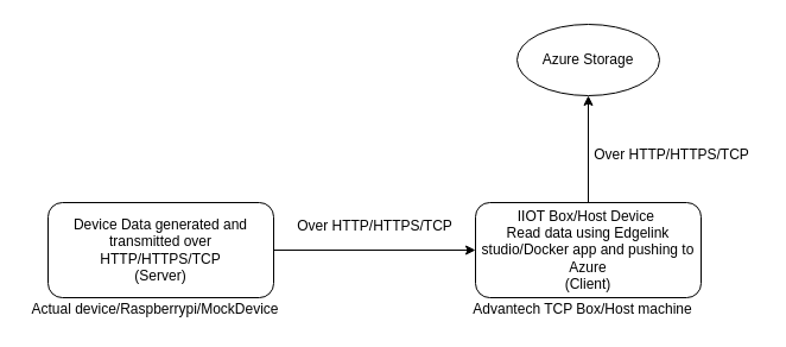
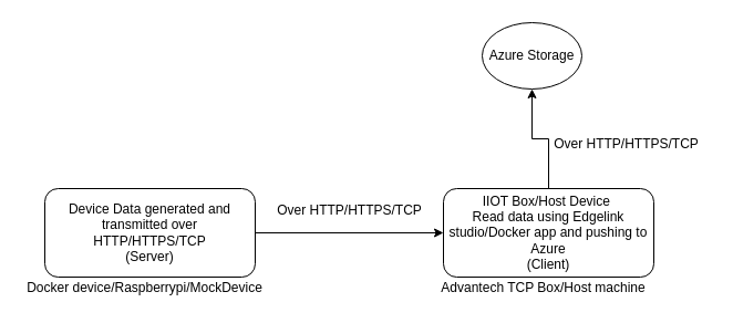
- <mxCell id="8" value="Azure Storage" style="ellipse;whiteSpace=wrap;html=1;rounded=1;" vertex="1" parent="1"><mxGeometry x="435" y="20" width="120" height="60" as="geometry" /></mxCell>
+ <mxCell id="8" value="Azure Storage" style="ellipse;whiteSpace=wrap;html=1;rounded=1;" vertex="1" parent="1"><mxGeometry x="435" y="20" width="90" height="60" as="geometry" /></mxCell>
- <mxCell id="4" value="Actual device/Raspberrypi/MockDevice" style="text;html=1;align=center;verticalAlign=middle;resizable=0;points=[];autosize=1;strokeColor=none;fillColor=none;" vertex="1" parent="1"><mxGeometry x="20" y="250" width="220" height="20" as="geometry" /></mxCell>
+ <mxCell id="4" value="Docker device/Raspberrypi/MockDevice" style="text;html=1;align=center;verticalAlign=middle;resizable=0;points=[];autosize=1;strokeColor=none;fillColor=none;" vertex="1" parent="1"><mxGeometry x="20" y="250" width="220" height="20" as="geometry" /></mxCell>
